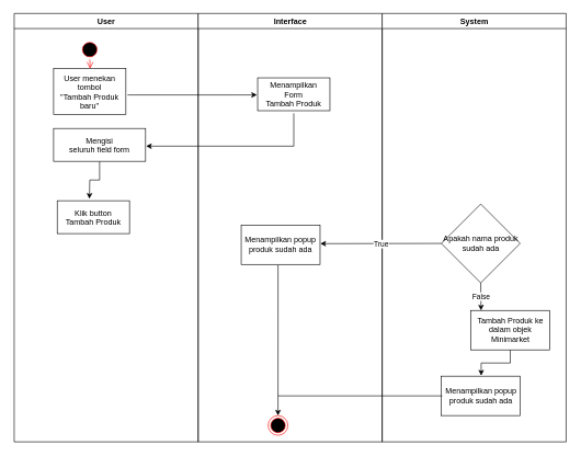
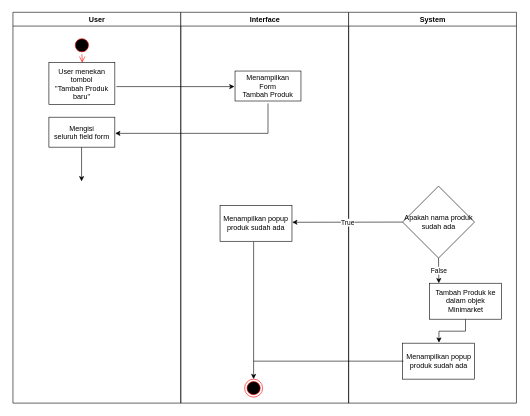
- <mxCell id="7" value="Mengisi &#10;seluruh field form" style="" parent="2" vertex="1"><mxGeometry x="60" y="175" width="140" height="50" as="geometry" /></mxCell>
+ <mxCell id="7" value="Mengisi &#10;seluruh field form" style="" parent="2" vertex="1"><mxGeometry x="60" y="175" width="110" height="50" as="geometry" /></mxCell>
- <mxCell id="8" value="Klik button &#10;Tambah Produk" style="" parent="2" vertex="1"><mxGeometry x="65.5" y="285" width="110" height="50" as="geometry" /></mxCell>
